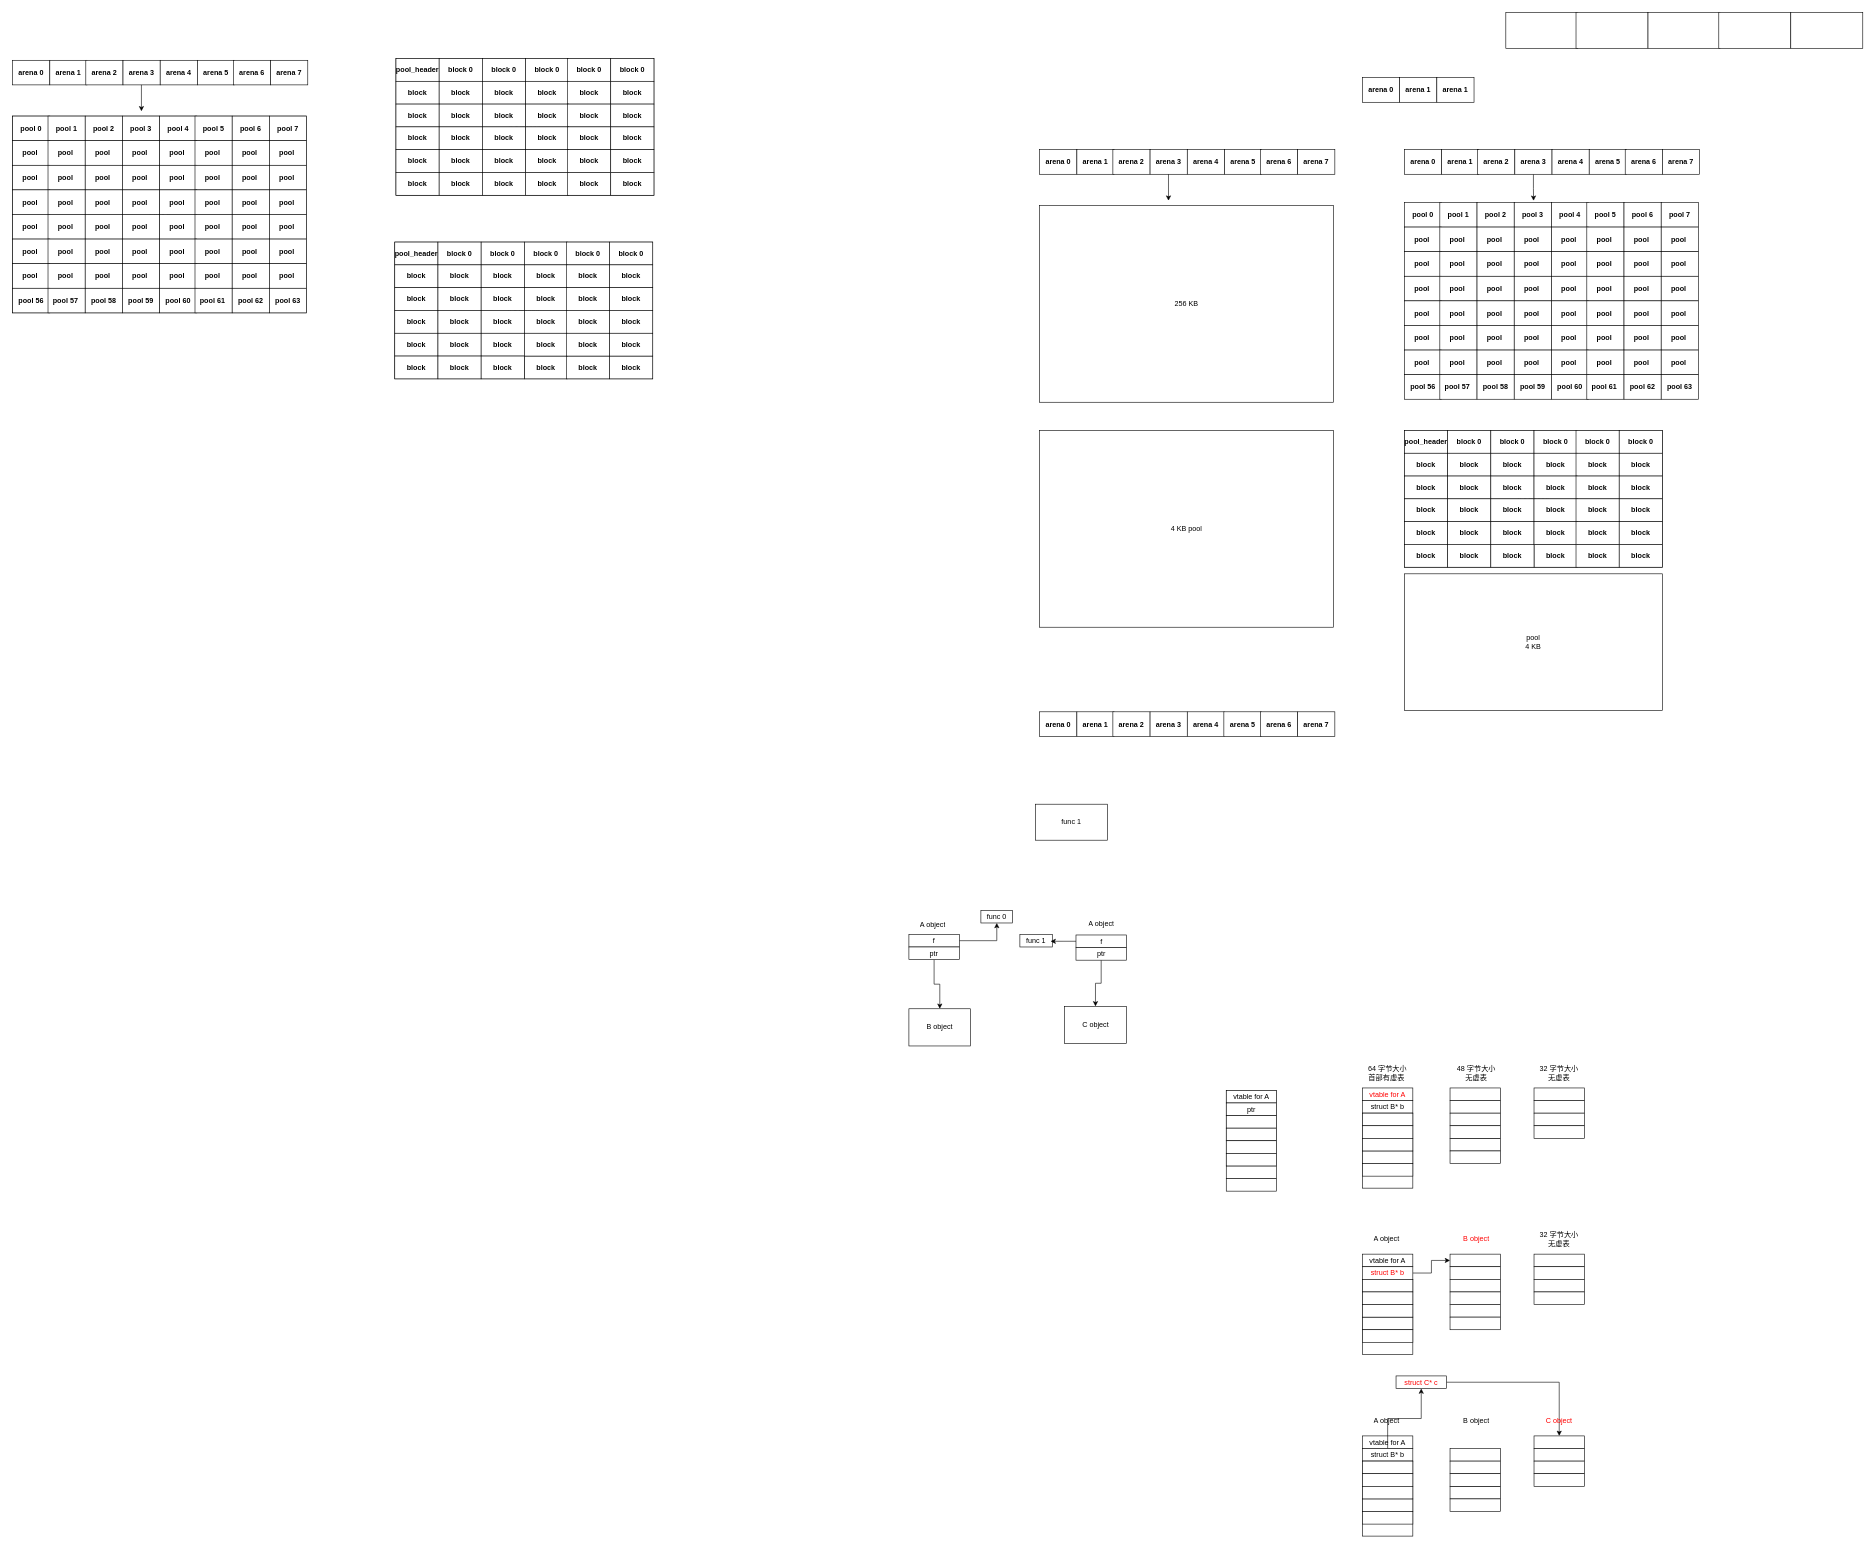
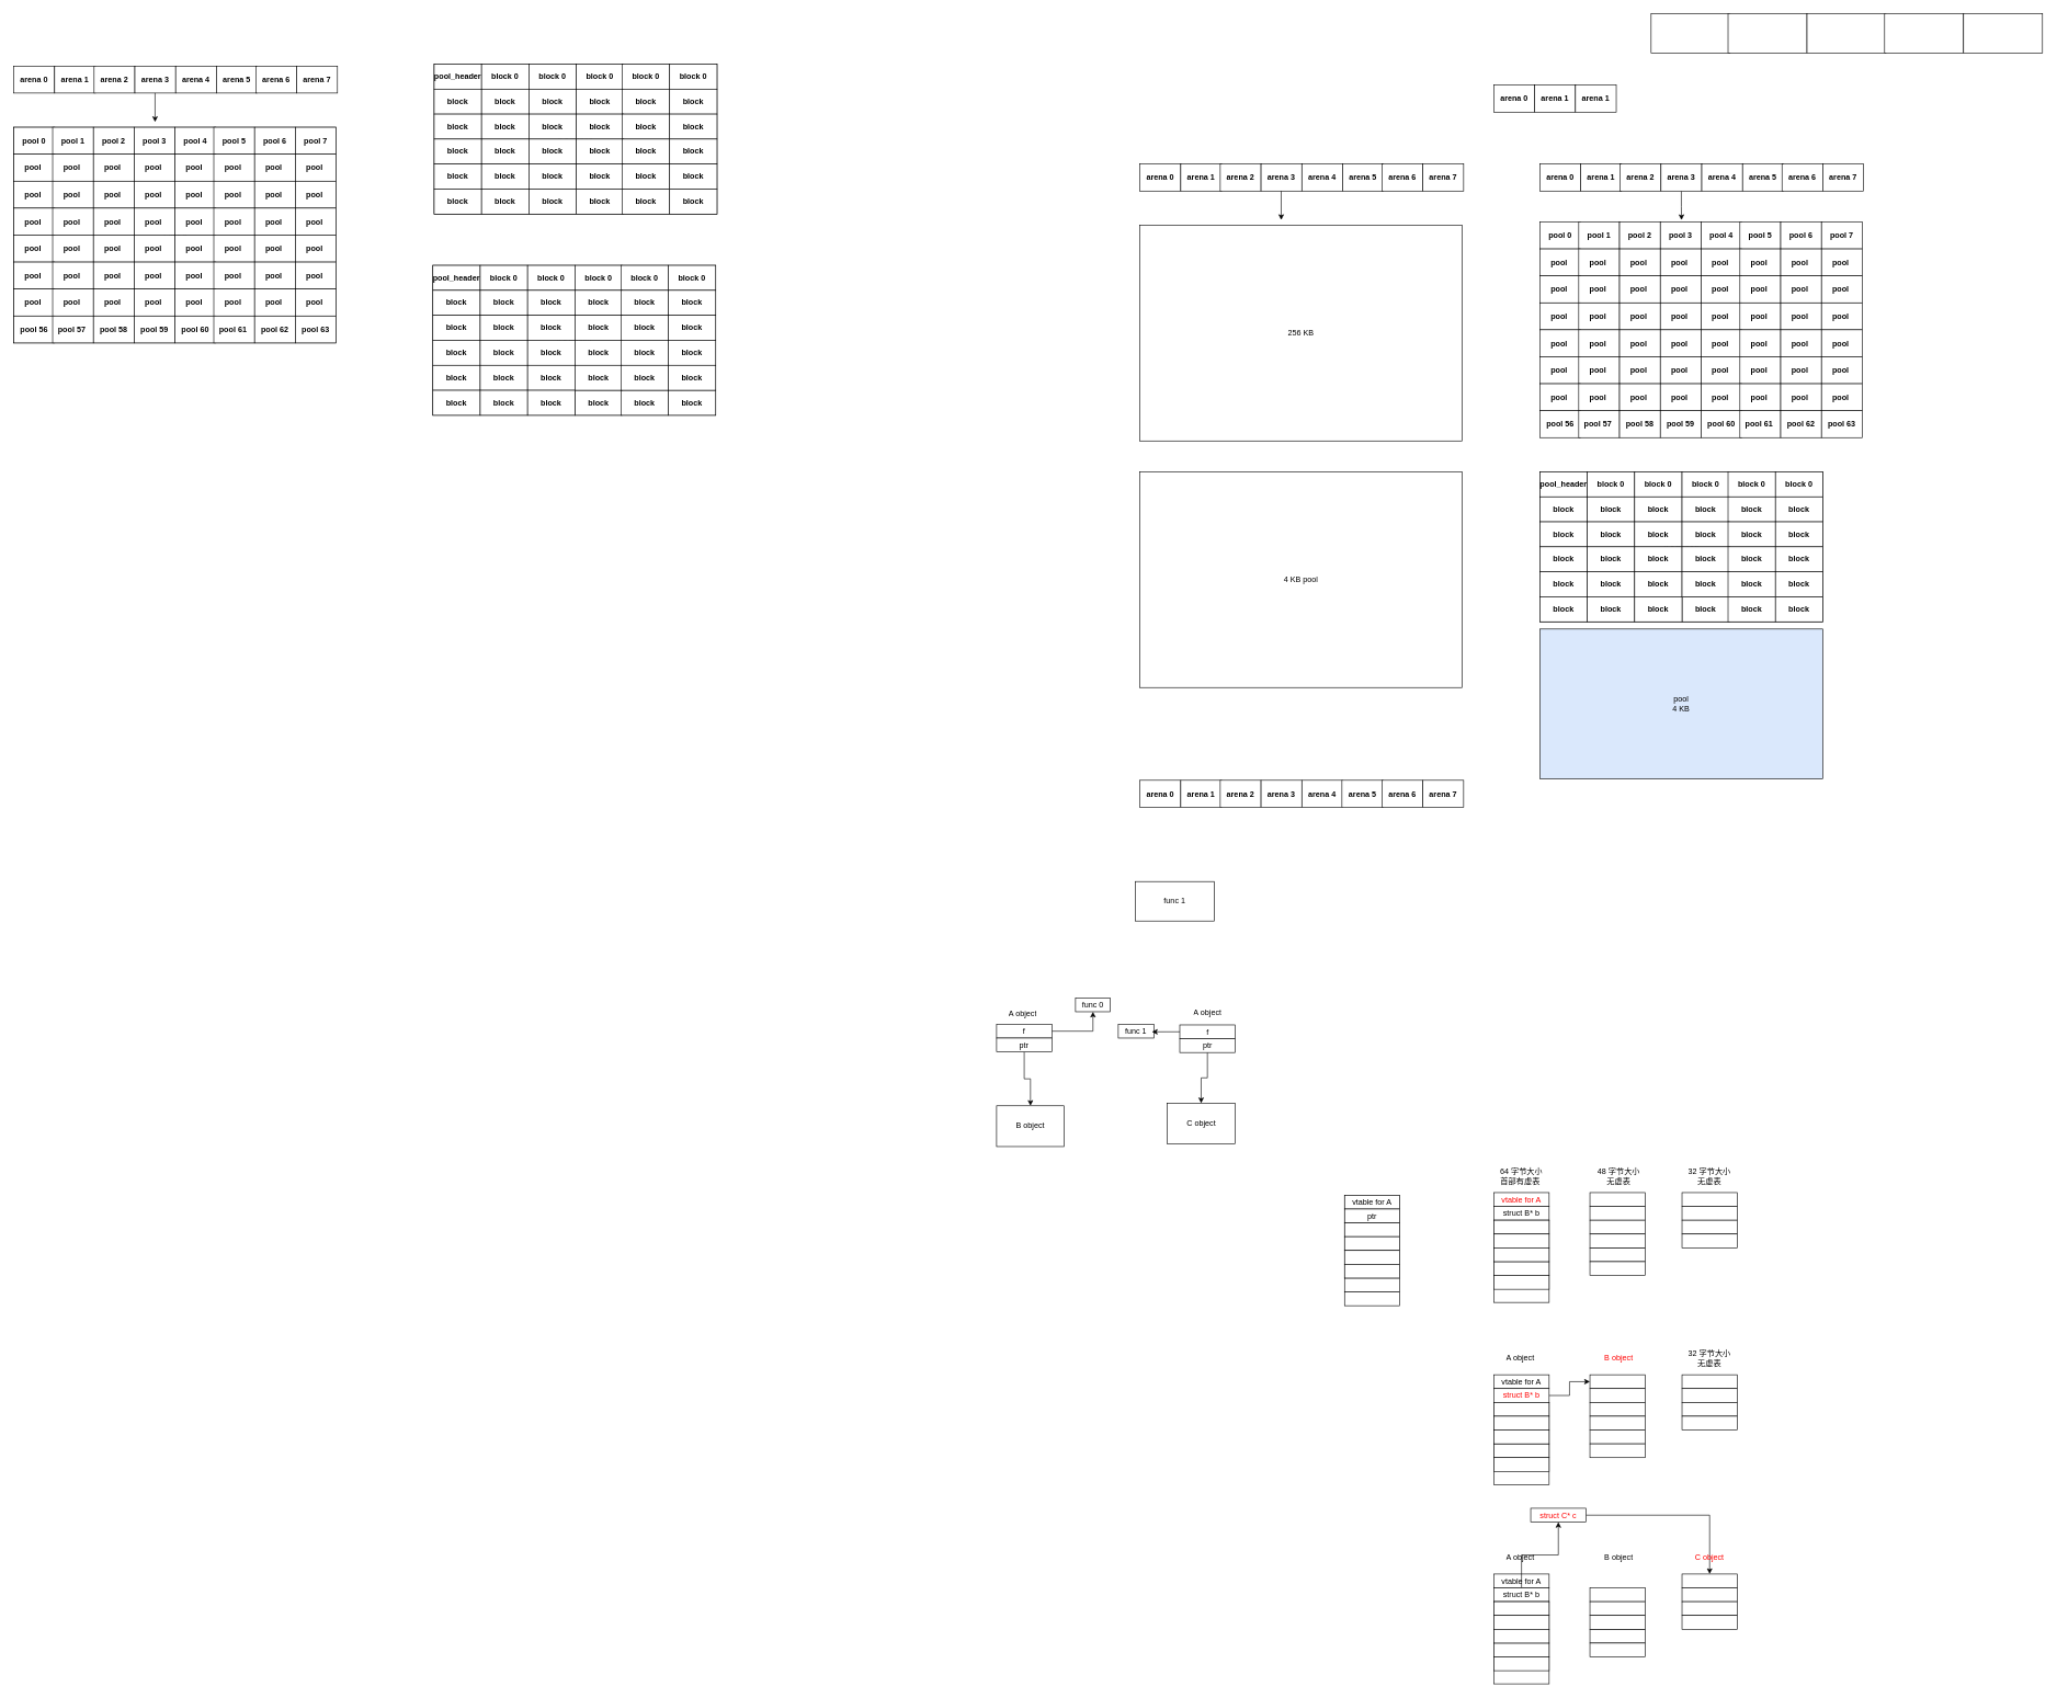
- <mxCell id="131" value="pool&lt;br&gt;4 KB" style="rounded=0;whiteSpace=wrap;html=1;" parent="1" vertex="1"><mxGeometry x="2340" y="956" width="430" height="228" as="geometry" /></mxCell>
+ <mxCell id="131" value="pool&lt;br&gt;4 KB" style="rounded=0;whiteSpace=wrap;html=1;fillColor=#dae8fc;" parent="1" vertex="1"><mxGeometry x="2340" y="956" width="430" height="228" as="geometry" /></mxCell>
